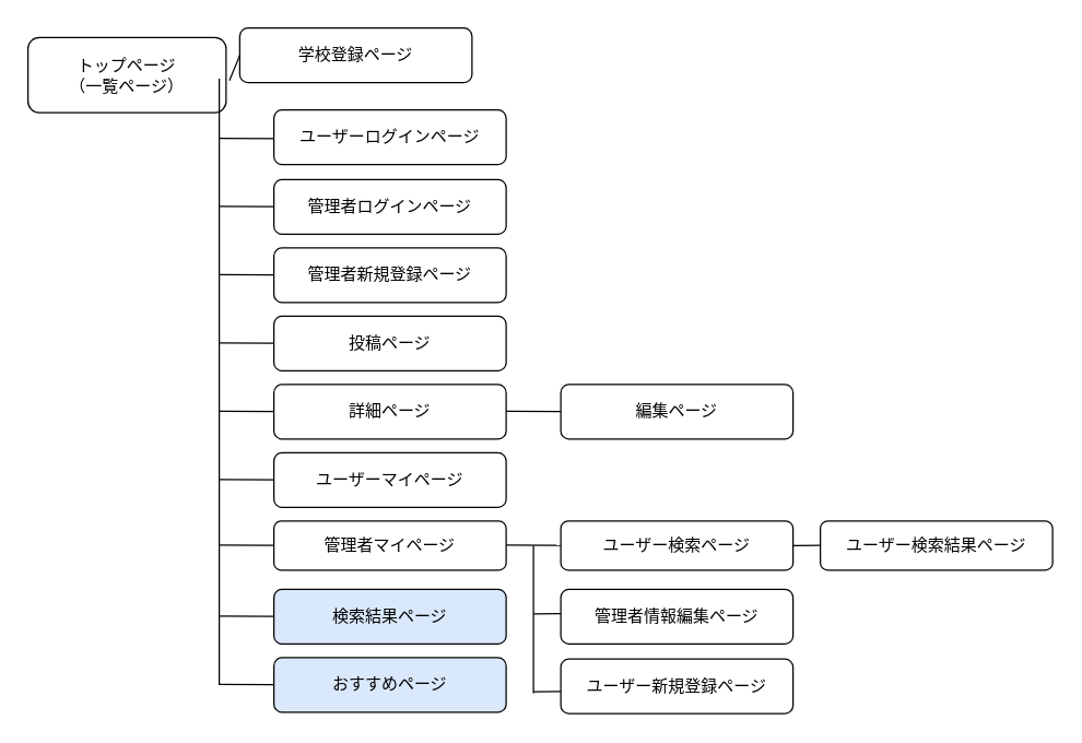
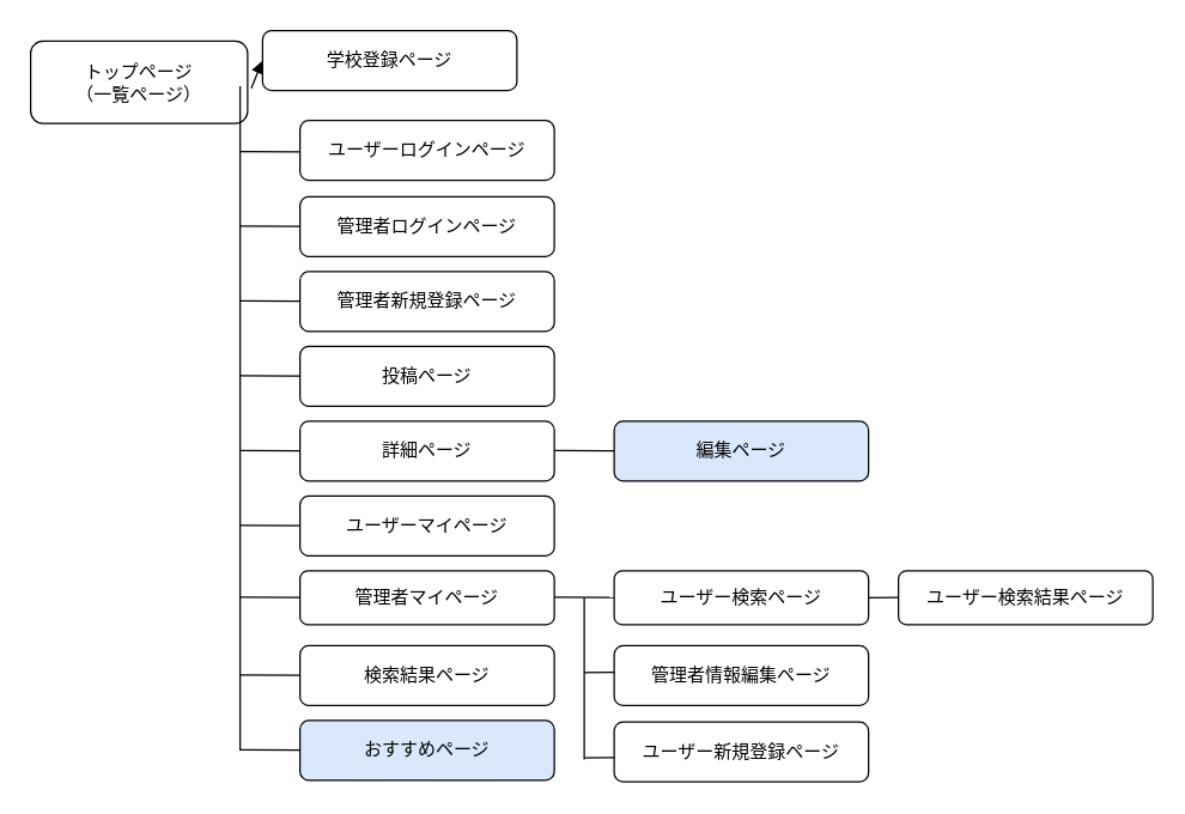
- <mxCell id="17" value="" style="endArrow=none;html=1;exitX=1.017;exitY=0.572;exitDx=0;exitDy=0;exitPerimeter=0;entryX=0;entryY=0.5;entryDx=0;entryDy=0;" parent="1" source="2" target="33" edge="1"><mxGeometry width="50" height="50" relative="1" as="geometry"><mxPoint x="250" y="280" as="sourcePoint" /><mxPoint x="300" y="230" as="targetPoint" /></mxGeometry></mxCell>
+ <mxCell id="17" value="" style="endArrow=block;html=1;exitX=1.017;exitY=0.572;exitDx=0;exitDy=0;exitPerimeter=0;entryX=0;entryY=0.5;entryDx=0;entryDy=0;" parent="1" source="2" target="33" edge="1"><mxGeometry width="50" height="50" relative="1" as="geometry"><mxPoint x="250" y="280" as="sourcePoint" /><mxPoint x="300" y="230" as="targetPoint" /></mxGeometry></mxCell>
- <mxCell id="14" value="編集ページ" style="rounded=1;whiteSpace=wrap;html=1;" parent="1" vertex="1"><mxGeometry x="410" y="281" width="170" height="40" as="geometry" /></mxCell>
+ <mxCell id="14" value="編集ページ" style="rounded=1;whiteSpace=wrap;html=1;fillColor=#dae8fc;" parent="1" vertex="1"><mxGeometry x="410" y="281" width="170" height="40" as="geometry" /></mxCell>
- <mxCell id="11" value="検索結果ページ" style="rounded=1;whiteSpace=wrap;html=1;fillColor=#dae8fc;" parent="1" vertex="1"><mxGeometry x="200" y="431" width="170" height="40" as="geometry" /></mxCell>
+ <mxCell id="11" value="検索結果ページ" style="rounded=1;whiteSpace=wrap;html=1;" parent="1" vertex="1"><mxGeometry x="200" y="431" width="170" height="40" as="geometry" /></mxCell>
